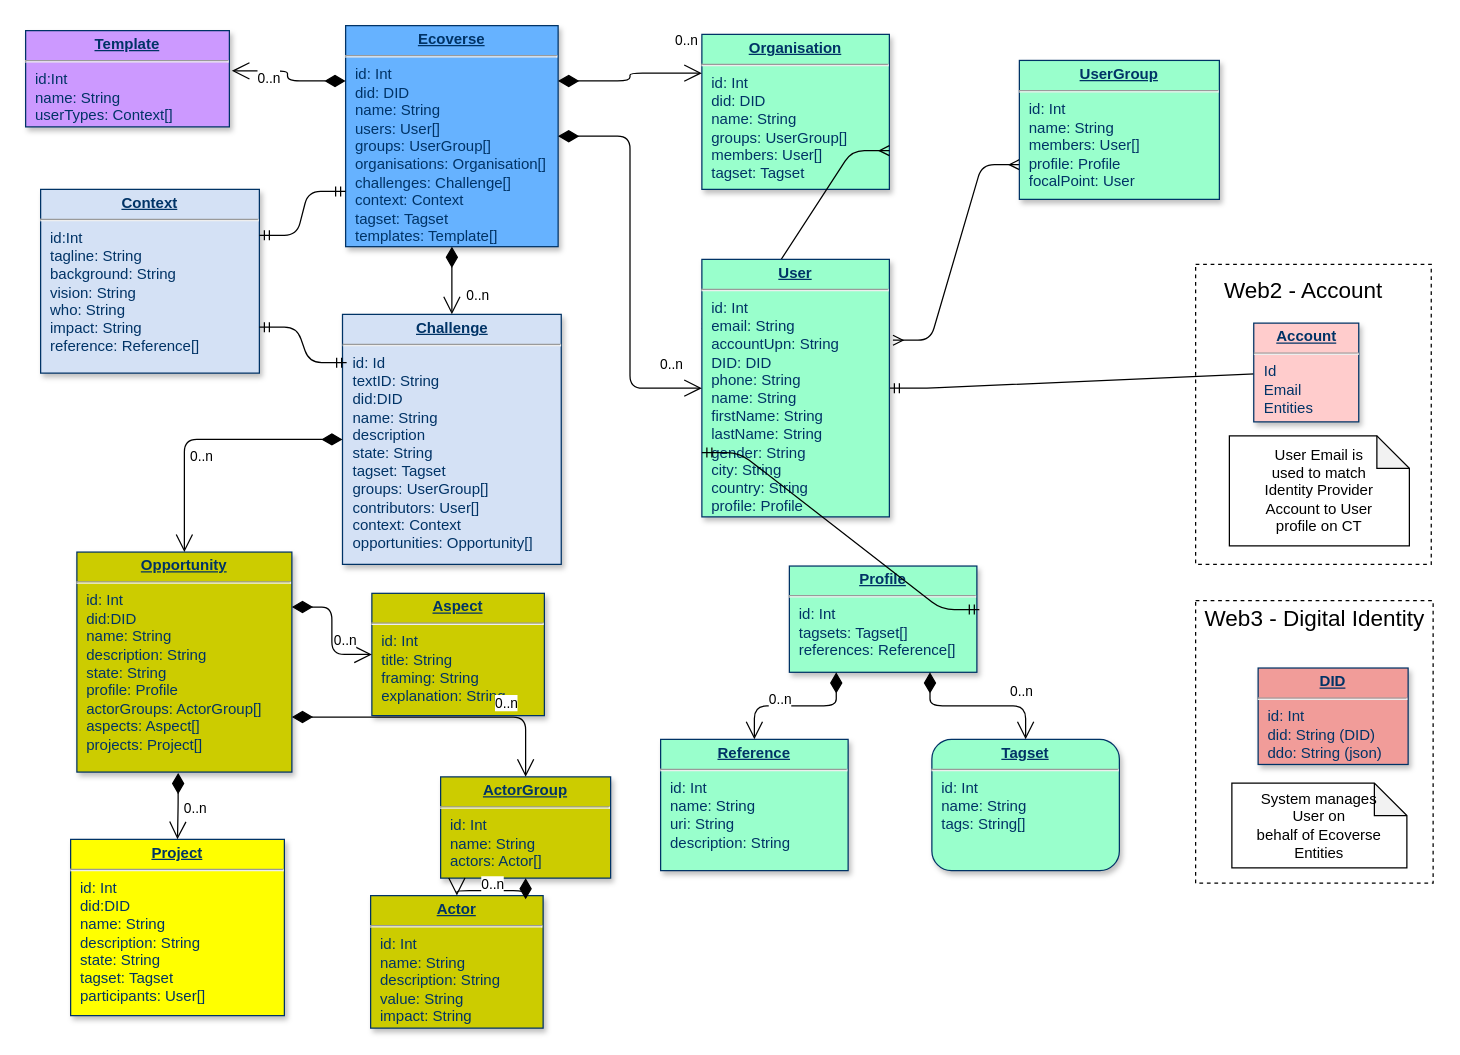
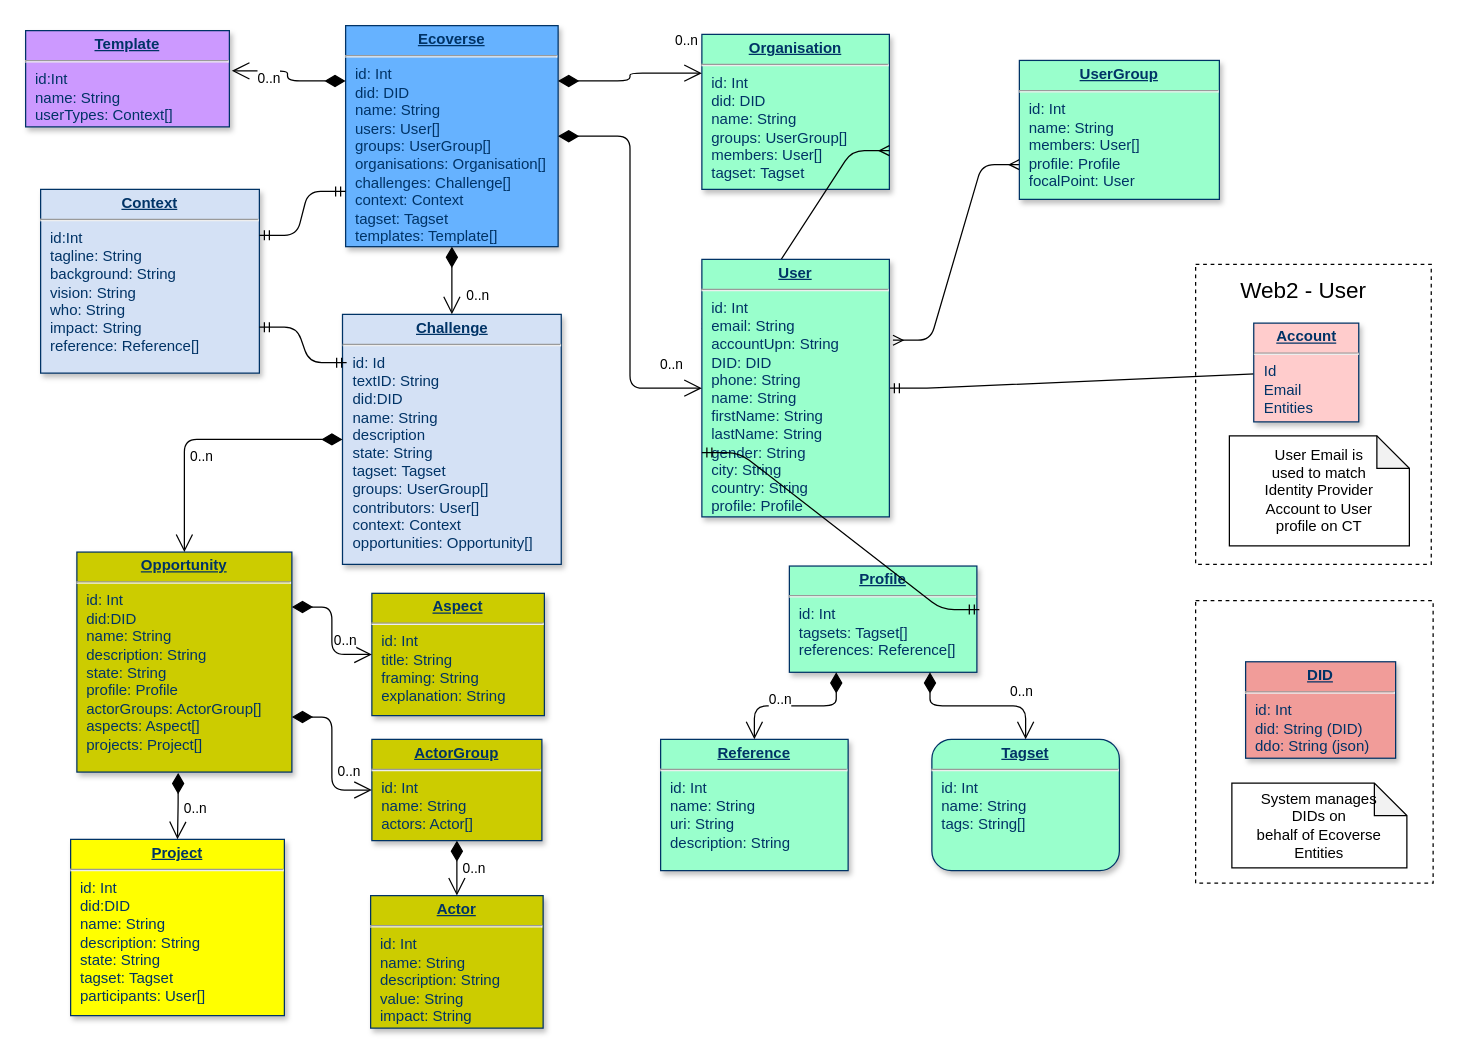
- <mxCell id="27" value="&lt;font style=&quot;font-size: 18px&quot;&gt;Web2 - Account&lt;/font&gt;" style="text;html=1;strokeColor=none;fillColor=none;align=center;verticalAlign=middle;whiteSpace=wrap;rounded=0;" parent="1" vertex="1"><mxGeometry x="949" y="221.84" width="187" height="20" as="geometry" /></mxCell>
+ <mxCell id="27" value="&lt;font style=&quot;font-size: 18px&quot;&gt;Web2 - User&lt;/font&gt;" style="text;html=1;strokeColor=none;fillColor=none;align=center;verticalAlign=middle;whiteSpace=wrap;rounded=0;" parent="1" vertex="1"><mxGeometry x="949" y="221.84" width="187" height="20" as="geometry" /></mxCell>
- <mxCell id="28" value="&lt;font style=&quot;font-size: 18px&quot;&gt;Web3 - Digital Identity&lt;/font&gt;" style="text;html=1;strokeColor=none;fillColor=none;align=center;verticalAlign=middle;whiteSpace=wrap;rounded=0;" parent="1" vertex="1"><mxGeometry x="957.5" y="484.84" width="187" height="20" as="geometry" /></mxCell>
- <mxCell id="7" value="&lt;p style=&quot;margin: 0px ; margin-top: 4px ; text-align: center ; text-decoration: underline&quot;&gt;&lt;strong&gt;DID&lt;/strong&gt;&lt;/p&gt;&lt;hr&gt;&lt;p style=&quot;margin: 0px ; margin-left: 8px&quot;&gt;id: Int&lt;/p&gt;&lt;p style=&quot;margin: 0px ; margin-left: 8px&quot;&gt;did: String (DID)&lt;/p&gt;&lt;p style=&quot;margin: 0px ; margin-left: 8px&quot;&gt;ddo: String (json)&lt;/p&gt;&lt;p style=&quot;margin: 0px ; margin-left: 8px&quot;&gt;&lt;br&gt;&lt;/p&gt;" style="verticalAlign=top;align=left;overflow=fill;fontSize=12;fontFamily=Helvetica;html=1;strokeColor=#003366;shadow=1;fillColor=#F19C99;fontColor=#003366" parent="1" vertex="1"><mxGeometry x="1006" y="533.92" width="120" height="77.16" as="geometry" /></mxCell>
+ <mxCell id="7" value="&lt;p style=&quot;margin: 0px ; margin-top: 4px ; text-align: center ; text-decoration: underline&quot;&gt;&lt;strong&gt;DID&lt;/strong&gt;&lt;/p&gt;&lt;hr&gt;&lt;p style=&quot;margin: 0px ; margin-left: 8px&quot;&gt;id: Int&lt;/p&gt;&lt;p style=&quot;margin: 0px ; margin-left: 8px&quot;&gt;did: String (DID)&lt;/p&gt;&lt;p style=&quot;margin: 0px ; margin-left: 8px&quot;&gt;ddo: String (json)&lt;/p&gt;&lt;p style=&quot;margin: 0px ; margin-left: 8px&quot;&gt;&lt;br&gt;&lt;/p&gt;" style="verticalAlign=top;align=left;overflow=fill;fontSize=12;fontFamily=Helvetica;html=1;strokeColor=#003366;shadow=1;fillColor=#F19C99;fontColor=#003366" parent="1" vertex="1"><mxGeometry x="996" y="528.92" width="120" height="77.16" as="geometry" /></mxCell>
- <mxCell id="29" value="System manages &lt;br&gt;User on &lt;br&gt;behalf&amp;nbsp;of Ecoverse Entities" style="shape=note;whiteSpace=wrap;html=1;backgroundOutline=1;darkOpacity=0.05;size=26;" parent="1" vertex="1"><mxGeometry x="985" y="626" width="140" height="67.84" as="geometry" /></mxCell>
+ <mxCell id="29" value="System manages &lt;br&gt;DIDs on &lt;br&gt;behalf&amp;nbsp;of Ecoverse Entities" style="shape=note;whiteSpace=wrap;html=1;backgroundOutline=1;darkOpacity=0.05;size=26;" parent="1" vertex="1"><mxGeometry x="985" y="626" width="140" height="67.84" as="geometry" /></mxCell>
- <mxCell id="35" value="&lt;p style=&quot;margin: 0px ; margin-top: 4px ; text-align: center ; text-decoration: underline&quot;&gt;&lt;strong&gt;ActorGroup&lt;/strong&gt;&lt;/p&gt;&lt;hr&gt;&lt;p style=&quot;margin: 0px ; margin-left: 8px&quot;&gt;id: Int&lt;/p&gt;&lt;p style=&quot;margin: 0px ; margin-left: 8px&quot;&gt;name: String&lt;/p&gt;&lt;p style=&quot;margin: 0px ; margin-left: 8px&quot;&gt;actors: Actor[]&lt;/p&gt;" style="verticalAlign=top;align=left;overflow=fill;fontSize=12;fontFamily=Helvetica;html=1;strokeColor=#003366;shadow=1;fillColor=#CCCC00;fontColor=#003366" vertex="1" parent="1"><mxGeometry x="352" y="621" width="136" height="81" as="geometry" /></mxCell>
+ <mxCell id="35" value="&lt;p style=&quot;margin: 0px ; margin-top: 4px ; text-align: center ; text-decoration: underline&quot;&gt;&lt;strong&gt;ActorGroup&lt;/strong&gt;&lt;/p&gt;&lt;hr&gt;&lt;p style=&quot;margin: 0px ; margin-left: 8px&quot;&gt;id: Int&lt;/p&gt;&lt;p style=&quot;margin: 0px ; margin-left: 8px&quot;&gt;name: String&lt;/p&gt;&lt;p style=&quot;margin: 0px ; margin-left: 8px&quot;&gt;actors: Actor[]&lt;/p&gt;" style="verticalAlign=top;align=left;overflow=fill;fontSize=12;fontFamily=Helvetica;html=1;strokeColor=#003366;shadow=1;fillColor=#CCCC00;fontColor=#003366" vertex="1" parent="1"><mxGeometry x="297" y="591" width="136" height="81" as="geometry" /></mxCell>
